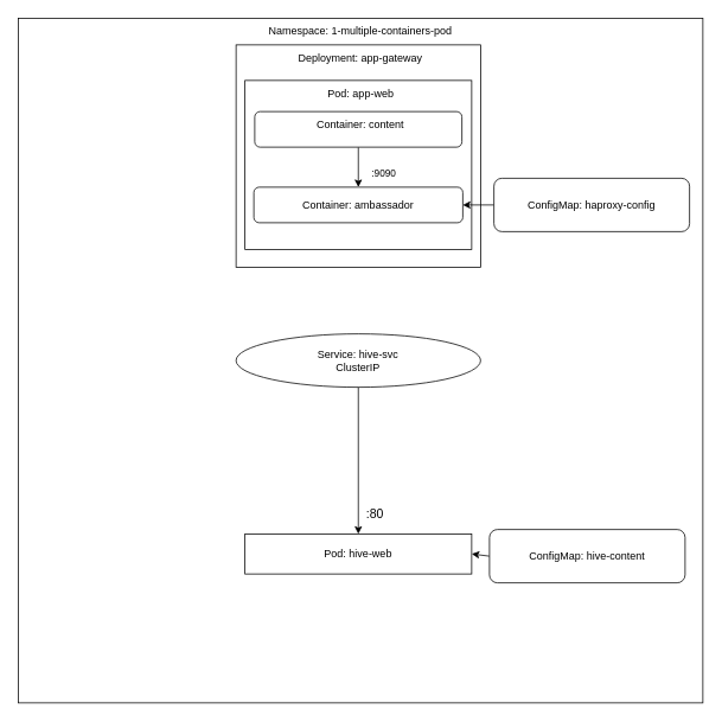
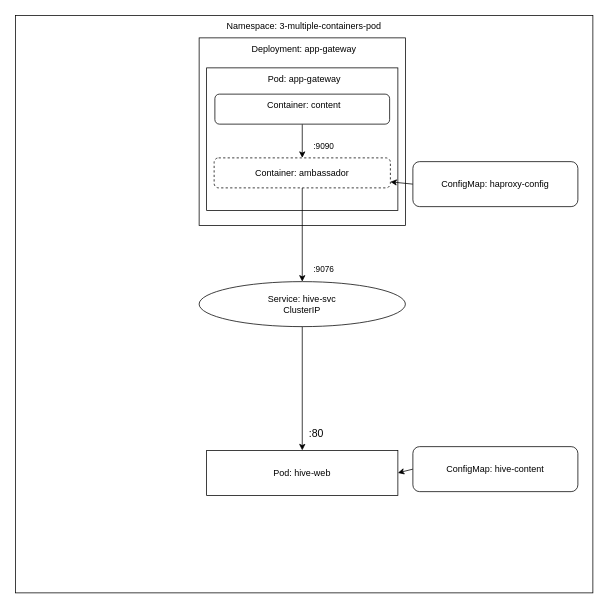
- <mxCell id="3" value="Namespace: 1-multiple-containers-pod" style="text;html=1;strokeColor=none;fillColor=none;align=center;verticalAlign=middle;whiteSpace=wrap;rounded=0;" parent="1" vertex="1"><mxGeometry x="255" y="20" width="300" height="30" as="geometry" /></mxCell>
+ <mxCell id="3" value="Namespace: 3-multiple-containers-pod" style="text;html=1;strokeColor=none;fillColor=none;align=center;verticalAlign=middle;whiteSpace=wrap;rounded=0;" parent="1" vertex="1"><mxGeometry x="255" y="20" width="300" height="30" as="geometry" /></mxCell>
- <mxCell id="13" value="Pod: app-web" style="text;html=1;strokeColor=none;fillColor=none;align=center;verticalAlign=middle;whiteSpace=wrap;rounded=0;" vertex="1" parent="1"><mxGeometry x="337" y="90" width="137" height="30" as="geometry" /></mxCell>
+ <mxCell id="13" value="Pod: app-gateway" style="text;html=1;strokeColor=none;fillColor=none;align=center;verticalAlign=middle;whiteSpace=wrap;rounded=0;" vertex="1" parent="1"><mxGeometry x="337" y="90" width="137" height="30" as="geometry" /></mxCell>
- <mxCell id="20" value="Container: ambassador" style="rounded=1;whiteSpace=wrap;html=1;" vertex="1" parent="1"><mxGeometry x="285" y="210" width="235" height="40" as="geometry" /></mxCell>
+ <mxCell id="20" value="Container: ambassador" style="rounded=1;whiteSpace=wrap;html=1;dashed=1;" vertex="1" parent="1"><mxGeometry x="285" y="210" width="235" height="40" as="geometry" /></mxCell>
- <mxCell id="22" value="ConfigMap: haproxy-config" style="rounded=1;whiteSpace=wrap;html=1;" vertex="1" parent="1"><mxGeometry x="555" y="200" width="220" height="60" as="geometry" /></mxCell>
+ <mxCell id="22" value="ConfigMap: haproxy-config" style="rounded=1;whiteSpace=wrap;html=1;" vertex="1" parent="1"><mxGeometry x="550" y="215" width="220" height="60" as="geometry" /></mxCell>
+ <mxCell id="18" style="edgeStyle=none;html=1;exitX=0.5;exitY=1;exitDx=0;exitDy=0;entryX=0.5;entryY=0;entryDx=0;entryDy=0;" edge="1" parent="1" source="20" target="4"><mxGeometry relative="1" as="geometry" /></mxCell>
+ <mxCell id="19" value=":9076" style="edgeLabel;html=1;align=center;verticalAlign=middle;resizable=0;points=[];" vertex="1" connectable="0" parent="18"><mxGeometry x="0.712" y="5" relative="1" as="geometry"><mxPoint x="23" as="offset" /></mxGeometry></mxCell>
- <mxCell id="8" value="Pod: hive-web" style="rounded=0;whiteSpace=wrap;html=1;" parent="1" vertex="1"><mxGeometry x="275" y="600" width="255" height="45" as="geometry" /></mxCell>
+ <mxCell id="8" value="Pod: hive-web" style="rounded=0;whiteSpace=wrap;html=1;" parent="1" vertex="1"><mxGeometry x="275" y="600" width="255" height="60" as="geometry" /></mxCell>
